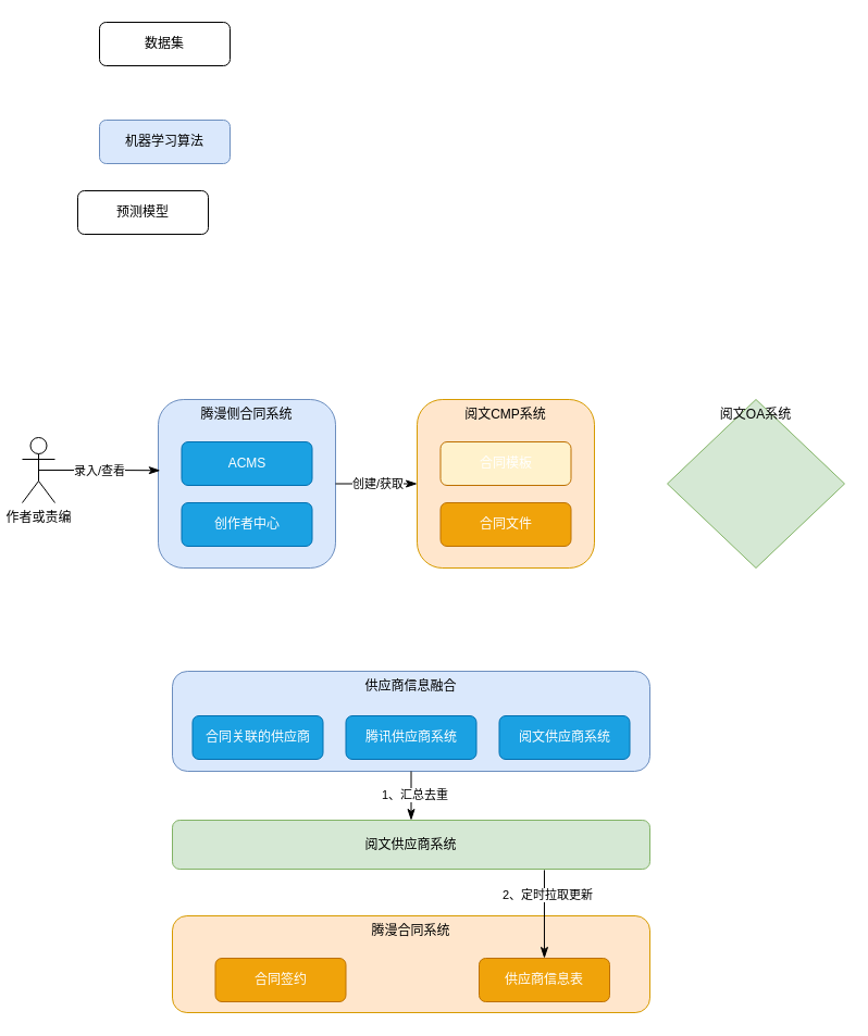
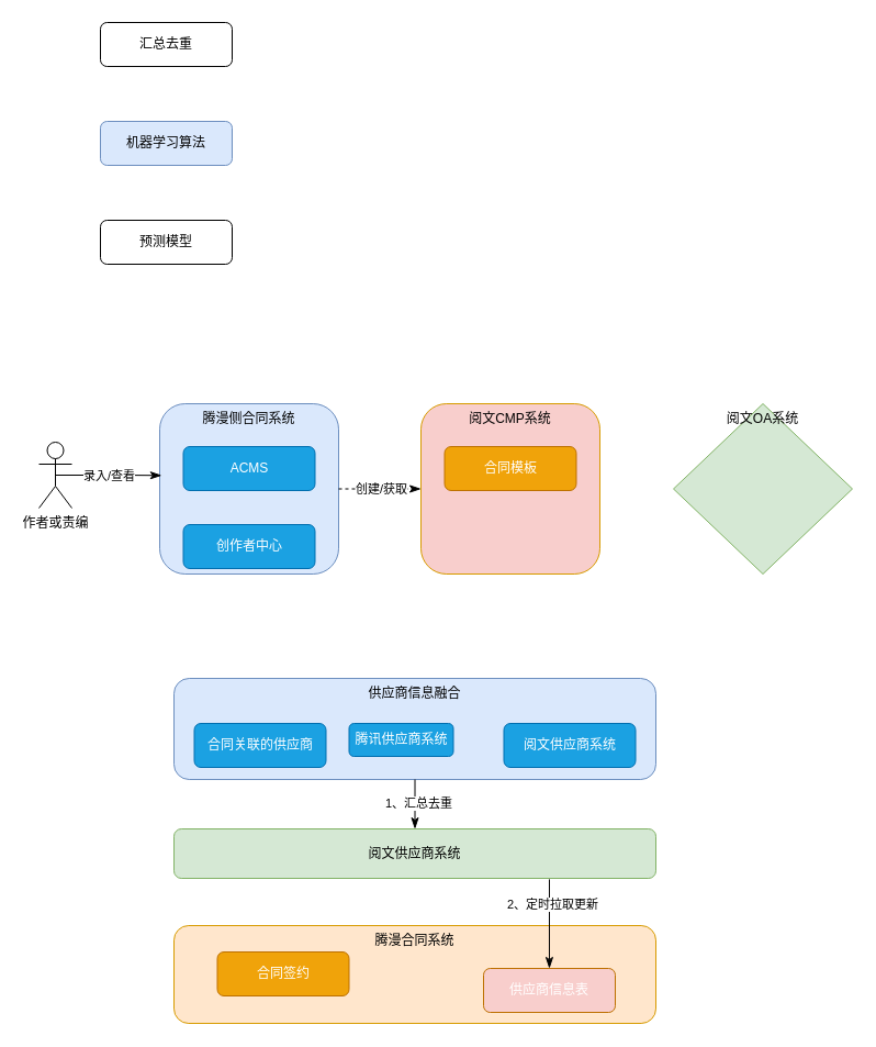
- <mxCell id="2" value="数据集" style="rounded=1;whiteSpace=wrap;html=1;fontSize=12;glass=0;strokeWidth=1;shadow=0;" parent="1" vertex="1"><mxGeometry x="91" y="20" width="120" height="40" as="geometry" /></mxCell>
+ <mxCell id="2" value="汇总去重" style="rounded=1;whiteSpace=wrap;html=1;fontSize=12;glass=0;strokeWidth=1;shadow=0;" parent="1" vertex="1"><mxGeometry x="91" y="20" width="120" height="40" as="geometry" /></mxCell>
- <mxCell id="4" value="预测模型" style="rounded=1;whiteSpace=wrap;html=1;fontSize=12;glass=0;strokeWidth=1;shadow=0;" parent="1" vertex="1"><mxGeometry x="71" y="175" width="120" height="40" as="geometry" /></mxCell>
+ <mxCell id="4" value="预测模型" style="rounded=1;whiteSpace=wrap;html=1;fontSize=12;glass=0;strokeWidth=1;shadow=0;" parent="1" vertex="1"><mxGeometry x="91" y="200" width="120" height="40" as="geometry" /></mxCell>
- <mxCell id="11" value="阅文CMP系统" style="rounded=1;whiteSpace=wrap;html=1;fontSize=12;glass=0;strokeWidth=1;shadow=0;fillColor=#ffe6cc;strokeColor=#d79b00;verticalAlign=top;" parent="1" vertex="1"><mxGeometry x="383" y="367" width="163" height="155" as="geometry" /></mxCell>
+ <mxCell id="11" value="阅文CMP系统" style="rounded=1;whiteSpace=wrap;html=1;fontSize=12;glass=0;strokeWidth=1;shadow=0;fillColor=#f8cecc;strokeColor=#d79b00;verticalAlign=top;" parent="1" vertex="1"><mxGeometry x="383" y="367" width="163" height="155" as="geometry" /></mxCell>
- <mxCell id="14" value="合同模板" style="rounded=1;whiteSpace=wrap;html=1;fontSize=12;glass=0;strokeWidth=1;shadow=0;fillColor=#fff2cc;strokeColor=#BD7000;fontColor=#FFFFFF;" parent="1" vertex="1"><mxGeometry x="404.5" y="406" width="120" height="40" as="geometry" /></mxCell>
+ <mxCell id="14" value="合同模板" style="rounded=1;whiteSpace=wrap;html=1;fontSize=12;glass=0;strokeWidth=1;shadow=0;fillColor=#f0a30a;strokeColor=#BD7000;fontColor=#FFFFFF;" parent="1" vertex="1"><mxGeometry x="404.5" y="406" width="120" height="40" as="geometry" /></mxCell>
- <mxCell id="5" value="作者或责编" style="shape=umlActor;verticalLabelPosition=bottom;verticalAlign=top;html=1;outlineConnect=0;" parent="1" vertex="1"><mxGeometry x="20" y="402" width="30" height="60" as="geometry" /></mxCell>
+ <mxCell id="5" value="作者或责编" style="shape=umlActor;verticalLabelPosition=bottom;verticalAlign=top;html=1;outlineConnect=0;" parent="1" vertex="1"><mxGeometry x="35" y="402" width="30" height="60" as="geometry" /></mxCell>
- <mxCell id="12" value="" style="rounded=0;html=1;jettySize=auto;orthogonalLoop=1;fontSize=11;endArrow=classicThin;endFill=1;endSize=8;strokeWidth=1;shadow=0;labelBackgroundColor=none;edgeStyle=orthogonalEdgeStyle;" parent="1" source="6" target="11" edge="1"><mxGeometry y="20" relative="1" as="geometry"><mxPoint as="offset" /><mxPoint x="62" y="442" as="sourcePoint" /><mxPoint x="157" y="442" as="targetPoint" /></mxGeometry></mxCell>
+ <mxCell id="12" value="" style="rounded=0;html=1;jettySize=auto;orthogonalLoop=1;fontSize=11;endArrow=classicThin;endFill=1;endSize=8;strokeWidth=1;shadow=0;labelBackgroundColor=none;edgeStyle=orthogonalEdgeStyle;dashed=1;" parent="1" source="6" target="11" edge="1"><mxGeometry y="20" relative="1" as="geometry"><mxPoint as="offset" /><mxPoint x="62" y="442" as="sourcePoint" /><mxPoint x="157" y="442" as="targetPoint" /></mxGeometry></mxCell>
- <mxCell id="8" value="创作者中心" style="rounded=1;whiteSpace=wrap;html=1;fontSize=12;glass=0;strokeWidth=1;shadow=0;fillColor=#1ba1e2;strokeColor=#006EAF;fontColor=#ffffff;" parent="1" vertex="1"><mxGeometry x="166.5" y="462" width="120" height="40" as="geometry" /></mxCell>
+ <mxCell id="8" value="创作者中心" style="rounded=1;whiteSpace=wrap;html=1;fontSize=12;glass=0;strokeWidth=1;shadow=0;fillColor=#1ba1e2;strokeColor=#006EAF;fontColor=#ffffff;" parent="1" vertex="1"><mxGeometry x="166.5" y="477" width="120" height="40" as="geometry" /></mxCell>
- <mxCell id="15" value="合同文件" style="rounded=1;whiteSpace=wrap;html=1;fontSize=12;glass=0;strokeWidth=1;shadow=0;fillColor=#f0a30a;strokeColor=#BD7000;fontColor=#FFFFFF;" parent="1" vertex="1"><mxGeometry x="404.5" y="462" width="120" height="40" as="geometry" /></mxCell>
- <mxCell id="19" value="腾讯供应商系统" style="rounded=1;whiteSpace=wrap;html=1;fontSize=12;glass=0;strokeWidth=1;shadow=0;fillColor=#1ba1e2;strokeColor=#006EAF;fontColor=#ffffff;" parent="1" vertex="1"><mxGeometry x="317.5" y="658" width="120" height="40" as="geometry" /></mxCell>
+ <mxCell id="19" value="腾讯供应商系统" style="rounded=1;whiteSpace=wrap;html=1;fontSize=12;glass=0;strokeWidth=1;shadow=0;fillColor=#1ba1e2;strokeColor=#006EAF;fontColor=#ffffff;" parent="1" vertex="1"><mxGeometry x="317.5" y="658" width="95" height="30" as="geometry" /></mxCell>
- <mxCell id="28" value="合同签约" style="rounded=1;whiteSpace=wrap;html=1;fontSize=12;glass=0;strokeWidth=1;shadow=0;fillColor=#f0a30a;strokeColor=#BD7000;fontColor=#FFFFFF;" parent="1" vertex="1"><mxGeometry x="197.5" y="881" width="120" height="40" as="geometry" /></mxCell>
+ <mxCell id="28" value="合同签约" style="rounded=1;whiteSpace=wrap;html=1;fontSize=12;glass=0;strokeWidth=1;shadow=0;fillColor=#f0a30a;strokeColor=#BD7000;fontColor=#FFFFFF;" parent="1" vertex="1"><mxGeometry x="197.5" y="866" width="120" height="40" as="geometry" /></mxCell>
- <mxCell id="25" value="供应商信息表" style="rounded=1;whiteSpace=wrap;html=1;fontSize=12;glass=0;strokeWidth=1;shadow=0;fillColor=#f0a30a;strokeColor=#BD7000;fontColor=#FFFFFF;" parent="1" vertex="1"><mxGeometry x="440" y="881" width="120" height="40" as="geometry" /></mxCell>
+ <mxCell id="25" value="供应商信息表" style="rounded=1;whiteSpace=wrap;html=1;fontSize=12;glass=0;strokeWidth=1;shadow=0;fillColor=#f8cecc;strokeColor=#BD7000;fontColor=#FFFFFF;" parent="1" vertex="1"><mxGeometry x="440" y="881" width="120" height="40" as="geometry" /></mxCell>
